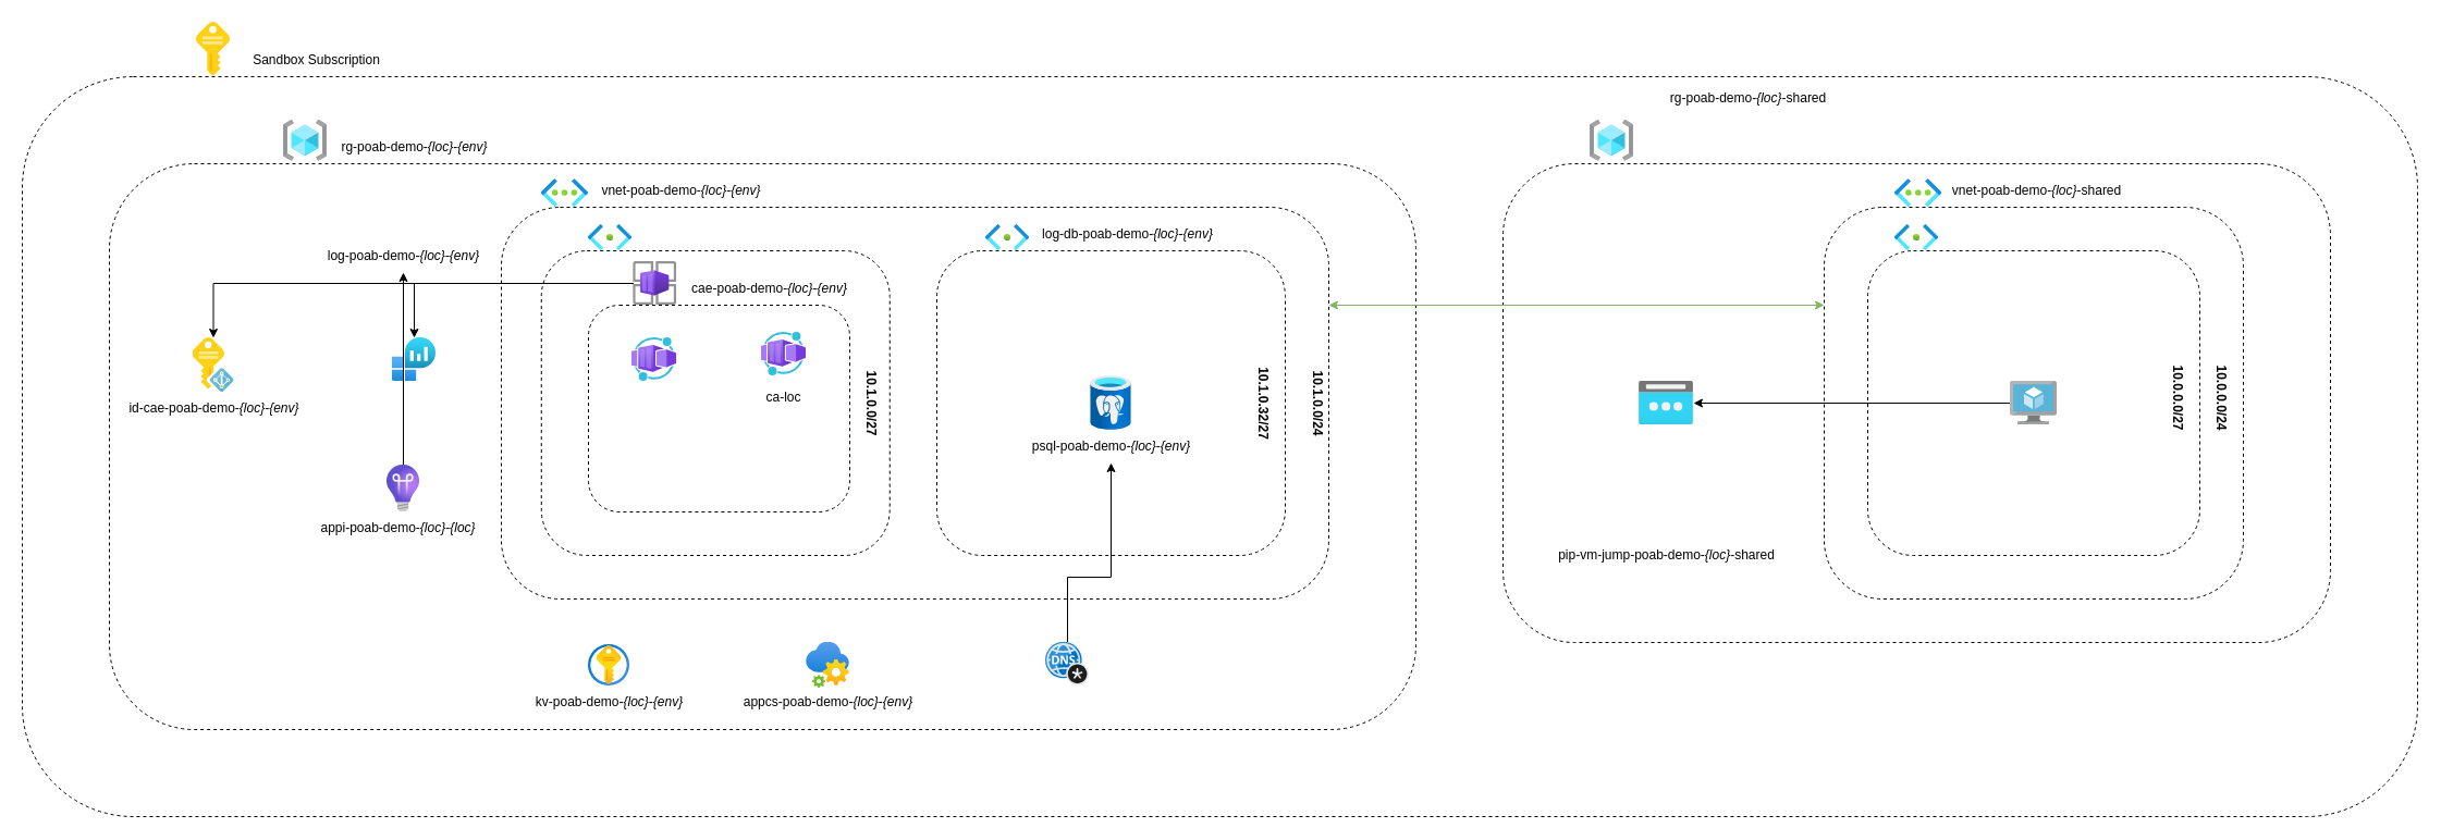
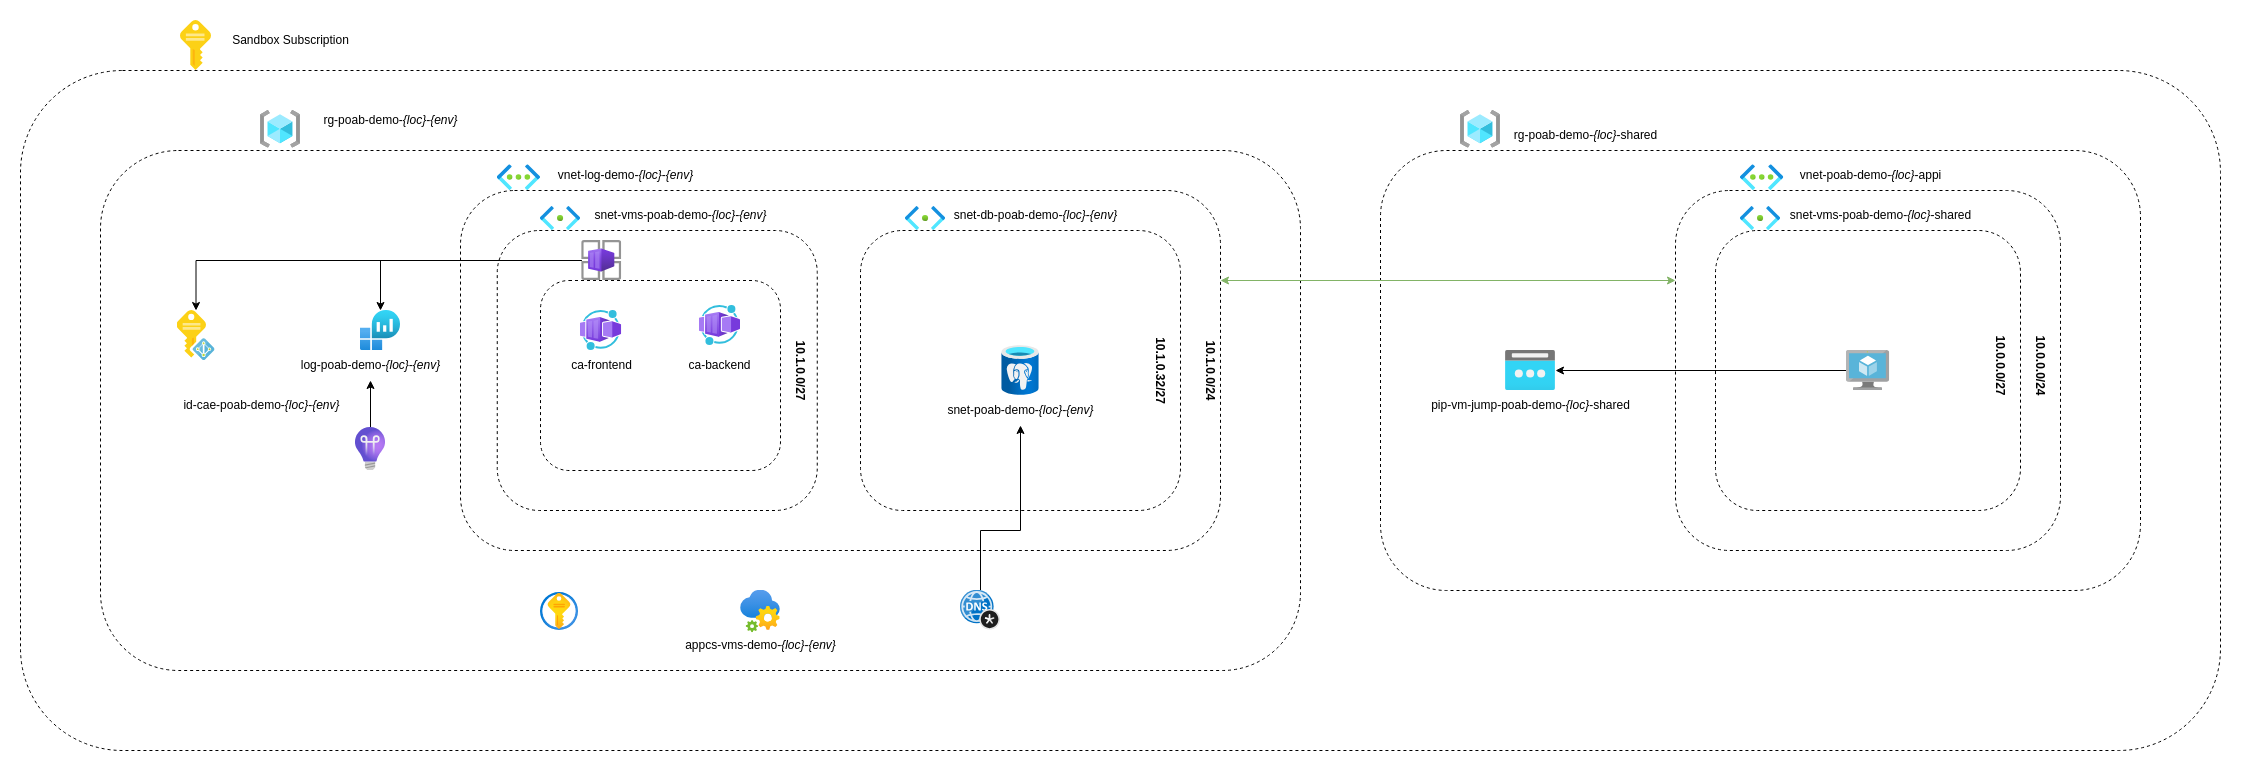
- <mxCell id="5" value="Sandbox Subscription" style="text;html=1;align=center;verticalAlign=middle;resizable=0;points=[];autosize=1;strokeColor=none;fillColor=none;" parent="1" vertex="1"><mxGeometry x="220" y="40" width="140" height="30" as="geometry" /></mxCell>
+ <mxCell id="5" value="Sandbox Subscription" style="text;html=1;align=center;verticalAlign=middle;resizable=0;points=[];autosize=1;strokeColor=none;fillColor=none;" parent="1" vertex="1"><mxGeometry x="220" y="25" width="140" height="30" as="geometry" /></mxCell>
- <mxCell id="24" value="rg-poab-demo-&lt;i&gt;{loc}&lt;/i&gt;-shared" style="text;html=1;align=center;verticalAlign=middle;resizable=0;points=[];autosize=1;strokeColor=none;fillColor=none;" parent="1" vertex="1"><mxGeometry x="1520" y="75" width="170" height="30" as="geometry" /></mxCell>
+ <mxCell id="24" value="rg-poab-demo-&lt;i&gt;{loc}&lt;/i&gt;-shared" style="text;html=1;align=center;verticalAlign=middle;resizable=0;points=[];autosize=1;strokeColor=none;fillColor=none;" parent="1" vertex="1"><mxGeometry x="1500" y="120" width="170" height="30" as="geometry" /></mxCell>
- <mxCell id="7" value="rg-poab-demo-&lt;i&gt;{loc}&lt;/i&gt;-&lt;i&gt;{env}&lt;/i&gt;" style="text;html=1;align=center;verticalAlign=middle;resizable=0;points=[];autosize=1;strokeColor=none;fillColor=none;" parent="1" vertex="1"><mxGeometry x="300" y="120" width="160" height="30" as="geometry" /></mxCell>
+ <mxCell id="7" value="rg-poab-demo-&lt;i&gt;{loc}&lt;/i&gt;-&lt;i&gt;{env}&lt;/i&gt;" style="text;html=1;align=center;verticalAlign=middle;resizable=0;points=[];autosize=1;strokeColor=none;fillColor=none;" parent="1" vertex="1"><mxGeometry x="310" y="105" width="160" height="30" as="geometry" /></mxCell>
- <mxCell id="12" value="vnet-poab-demo-&lt;i&gt;{loc}&lt;/i&gt;-&lt;i&gt;{env}&lt;/i&gt;" style="text;html=1;align=center;verticalAlign=middle;resizable=0;points=[];autosize=1;strokeColor=none;fillColor=none;" parent="1" vertex="1"><mxGeometry x="540" y="160" width="170" height="30" as="geometry" /></mxCell>
+ <mxCell id="12" value="vnet-log-demo-&lt;i&gt;{loc}&lt;/i&gt;-&lt;i&gt;{env}&lt;/i&gt;" style="text;html=1;align=center;verticalAlign=middle;resizable=0;points=[];autosize=1;strokeColor=none;fillColor=none;" parent="1" vertex="1"><mxGeometry x="540" y="160" width="170" height="30" as="geometry" /></mxCell>
- <mxCell id="29" value="vnet-poab-demo-&lt;i&gt;{loc}&lt;/i&gt;-shared" style="text;html=1;align=center;verticalAlign=middle;resizable=0;points=[];autosize=1;strokeColor=none;fillColor=none;" parent="1" vertex="1"><mxGeometry x="1780" y="160" width="180" height="30" as="geometry" /></mxCell>
+ <mxCell id="29" value="vnet-poab-demo-&lt;i&gt;{loc}&lt;/i&gt;-appi" style="text;html=1;align=center;verticalAlign=middle;resizable=0;points=[];autosize=1;strokeColor=none;fillColor=none;" parent="1" vertex="1"><mxGeometry x="1780" y="160" width="180" height="30" as="geometry" /></mxCell>
+ <mxCell id="15" value="snet-vms-poab-demo-&lt;i&gt;{loc}&lt;/i&gt;-&lt;i&gt;{env}&lt;/i&gt;" style="text;html=1;align=center;verticalAlign=middle;resizable=0;points=[];autosize=1;strokeColor=none;fillColor=none;" parent="1" vertex="1"><mxGeometry x="580" y="200" width="200" height="30" as="geometry" /></mxCell>
- <mxCell id="17" value="log-db-poab-demo-&lt;i&gt;{loc}&lt;/i&gt;-&lt;i&gt;{env}&lt;/i&gt;" style="text;html=1;align=center;verticalAlign=middle;resizable=0;points=[];autosize=1;strokeColor=none;fillColor=none;" parent="1" vertex="1"><mxGeometry x="940" y="200" width="190" height="30" as="geometry" /></mxCell>
+ <mxCell id="17" value="snet-db-poab-demo-&lt;i&gt;{loc}&lt;/i&gt;-&lt;i&gt;{env}&lt;/i&gt;" style="text;html=1;align=center;verticalAlign=middle;resizable=0;points=[];autosize=1;strokeColor=none;fillColor=none;" parent="1" vertex="1"><mxGeometry x="940" y="200" width="190" height="30" as="geometry" /></mxCell>
+ <mxCell id="33" value="snet-vms-poab-demo-&lt;i&gt;{loc}&lt;/i&gt;-shared" style="text;html=1;align=center;verticalAlign=middle;resizable=0;points=[];autosize=1;strokeColor=none;fillColor=none;" parent="1" vertex="1"><mxGeometry x="1780" y="200" width="200" height="30" as="geometry" /></mxCell>
- <mxCell id="57" value="log-poab-demo-&lt;i&gt;{loc}-{env}&lt;/i&gt;" style="text;html=1;align=center;verticalAlign=middle;resizable=0;points=[];autosize=1;strokeColor=none;fillColor=none;" vertex="1" parent="1"><mxGeometry x="290" y="220" width="160" height="30" as="geometry" /></mxCell>
+ <mxCell id="57" value="log-poab-demo-&lt;i&gt;{loc}-{env}&lt;/i&gt;" style="text;html=1;align=center;verticalAlign=middle;resizable=0;points=[];autosize=1;strokeColor=none;fillColor=none;" vertex="1" parent="1"><mxGeometry x="290" y="350" width="160" height="30" as="geometry" /></mxCell>
- <mxCell id="47" value="cae-poab-demo-&lt;i&gt;{loc}&lt;/i&gt;-&lt;i&gt;{env}&lt;/i&gt;" style="text;html=1;align=center;verticalAlign=middle;resizable=0;points=[];autosize=1;strokeColor=none;fillColor=none;" vertex="1" parent="1"><mxGeometry x="621.21" y="250" width="170" height="30" as="geometry" /></mxCell>
+ <mxCell id="48" value="ca-frontend" style="text;html=1;align=center;verticalAlign=middle;resizable=0;points=[];autosize=1;strokeColor=none;fillColor=none;" vertex="1" parent="1"><mxGeometry x="561.21" y="350" width="80" height="30" as="geometry" /></mxCell>
- <mxCell id="50" value="ca-loc" style="text;html=1;align=center;verticalAlign=middle;resizable=0;points=[];autosize=1;strokeColor=none;fillColor=none;" vertex="1" parent="1"><mxGeometry x="674.39" y="350" width="90" height="30" as="geometry" /></mxCell>
+ <mxCell id="50" value="ca-backend" style="text;html=1;align=center;verticalAlign=middle;resizable=0;points=[];autosize=1;strokeColor=none;fillColor=none;" vertex="1" parent="1"><mxGeometry x="674.39" y="350" width="90" height="30" as="geometry" /></mxCell>
- <mxCell id="59" value="id-cae-poab-demo-&lt;i&gt;{loc}&lt;/i&gt;-&lt;i&gt;{env}&lt;/i&gt;" style="text;html=1;align=center;verticalAlign=middle;resizable=0;points=[];autosize=1;strokeColor=none;fillColor=none;" vertex="1" parent="1"><mxGeometry x="105.5" y="360" width="180" height="30" as="geometry" /></mxCell>
+ <mxCell id="59" value="id-cae-poab-demo-&lt;i&gt;{loc}&lt;/i&gt;-&lt;i&gt;{env}&lt;/i&gt;" style="text;html=1;align=center;verticalAlign=middle;resizable=0;points=[];autosize=1;strokeColor=none;fillColor=none;" vertex="1" parent="1"><mxGeometry x="170.5" y="390" width="180" height="30" as="geometry" /></mxCell>
- <mxCell id="19" value="psql-poab-demo-&lt;i&gt;{loc}&lt;/i&gt;-&lt;i&gt;{env}&lt;/i&gt;" style="text;html=1;align=center;verticalAlign=middle;resizable=0;points=[];autosize=1;strokeColor=none;fillColor=none;" parent="1" vertex="1"><mxGeometry x="935" y="395" width="170" height="30" as="geometry" /></mxCell>
+ <mxCell id="19" value="snet-poab-demo-&lt;i&gt;{loc}&lt;/i&gt;-&lt;i&gt;{env}&lt;/i&gt;" style="text;html=1;align=center;verticalAlign=middle;resizable=0;points=[];autosize=1;strokeColor=none;fillColor=none;" parent="1" vertex="1"><mxGeometry x="935" y="395" width="170" height="30" as="geometry" /></mxCell>
- <mxCell id="58" value="appi-poab-demo-&lt;i&gt;{loc}&lt;/i&gt;-&lt;i&gt;{loc}&lt;/i&gt;" style="text;html=1;align=center;verticalAlign=middle;resizable=0;points=[];autosize=1;strokeColor=none;fillColor=none;" vertex="1" parent="1"><mxGeometry x="280" y="470" width="170" height="30" as="geometry" /></mxCell>
- <mxCell id="34" value="pip-vm-jump-poab-demo-&lt;i&gt;{loc}&lt;/i&gt;-shared" style="text;html=1;align=center;verticalAlign=middle;resizable=0;points=[];autosize=1;strokeColor=none;fillColor=none;" parent="1" vertex="1"><mxGeometry x="1420" y="495" width="220" height="30" as="geometry" /></mxCell>
+ <mxCell id="34" value="pip-vm-jump-poab-demo-&lt;i&gt;{loc}&lt;/i&gt;-shared" style="text;html=1;align=center;verticalAlign=middle;resizable=0;points=[];autosize=1;strokeColor=none;fillColor=none;" parent="1" vertex="1"><mxGeometry x="1420" y="390" width="220" height="30" as="geometry" /></mxCell>
- <mxCell id="20" value="kv-poab-demo-&lt;i&gt;{loc}&lt;/i&gt;-&lt;i&gt;{env}&lt;/i&gt;" style="text;html=1;align=center;verticalAlign=middle;resizable=0;points=[];autosize=1;strokeColor=none;fillColor=none;" parent="1" vertex="1"><mxGeometry x="479" y="630" width="160" height="30" as="geometry" /></mxCell>
- <mxCell id="21" value="appcs-poab-demo-&lt;i&gt;{loc}&lt;/i&gt;-&lt;i&gt;{env}&lt;/i&gt;" style="text;html=1;align=center;verticalAlign=middle;resizable=0;points=[];autosize=1;strokeColor=none;fillColor=none;" parent="1" vertex="1"><mxGeometry x="670" y="630" width="180" height="30" as="geometry" /></mxCell>
+ <mxCell id="21" value="appcs-vms-demo-&lt;i&gt;{loc}&lt;/i&gt;-&lt;i&gt;{env}&lt;/i&gt;" style="text;html=1;align=center;verticalAlign=middle;resizable=0;points=[];autosize=1;strokeColor=none;fillColor=none;" parent="1" vertex="1"><mxGeometry x="670" y="630" width="180" height="30" as="geometry" /></mxCell>
